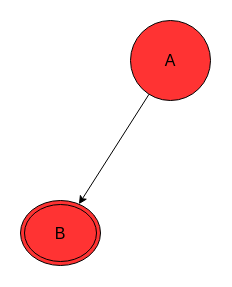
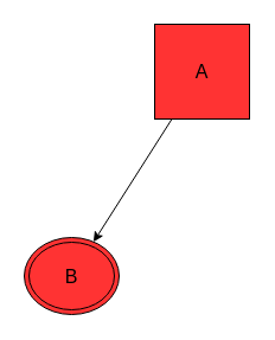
- <mxCell id="4" value="&lt;font style=&quot;font-size: 16px&quot;&gt;A&lt;/font&gt;" style="ellipse;whiteSpace=wrap;html=1;aspect=fixed;fillColor=#FF3333;" vertex="1" parent="1"><mxGeometry x="130" y="20" width="80" height="80" as="geometry" /></mxCell>
+ <mxCell id="4" value="&lt;font style=&quot;font-size: 16px&quot;&gt;A&lt;/font&gt;" style="whiteSpace=wrap;html=1;aspect=fixed;fillColor=#FF3333;rounded=0;" vertex="1" parent="1"><mxGeometry x="130" y="20" width="80" height="80" as="geometry" /></mxCell>
